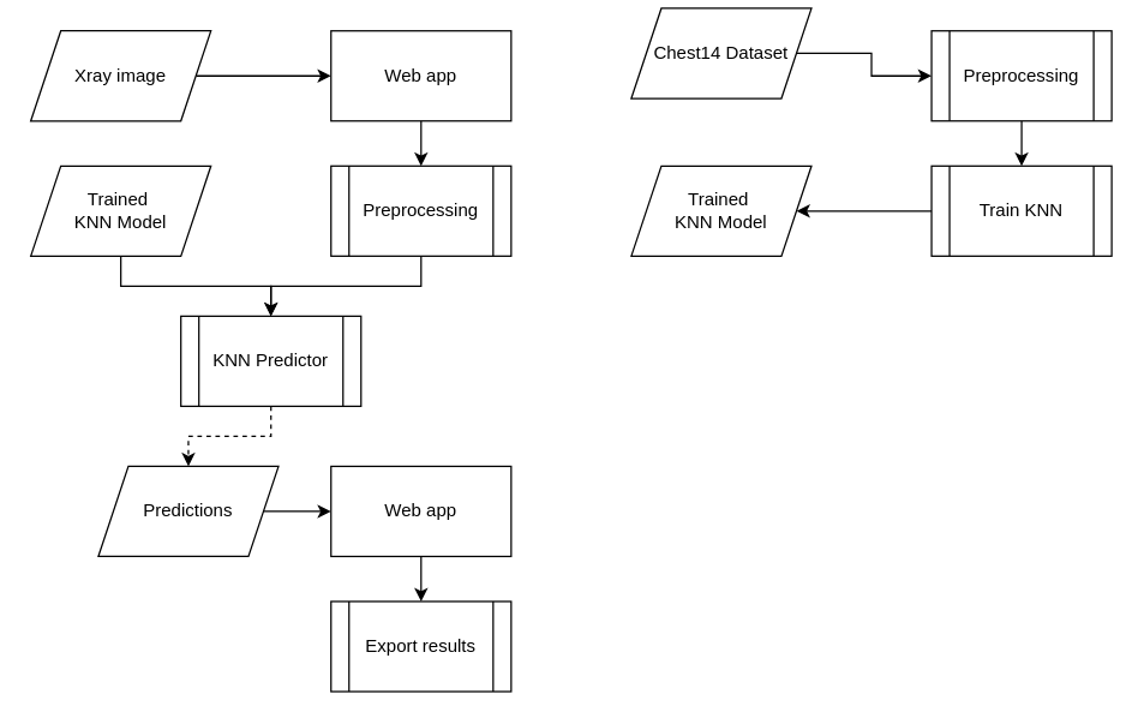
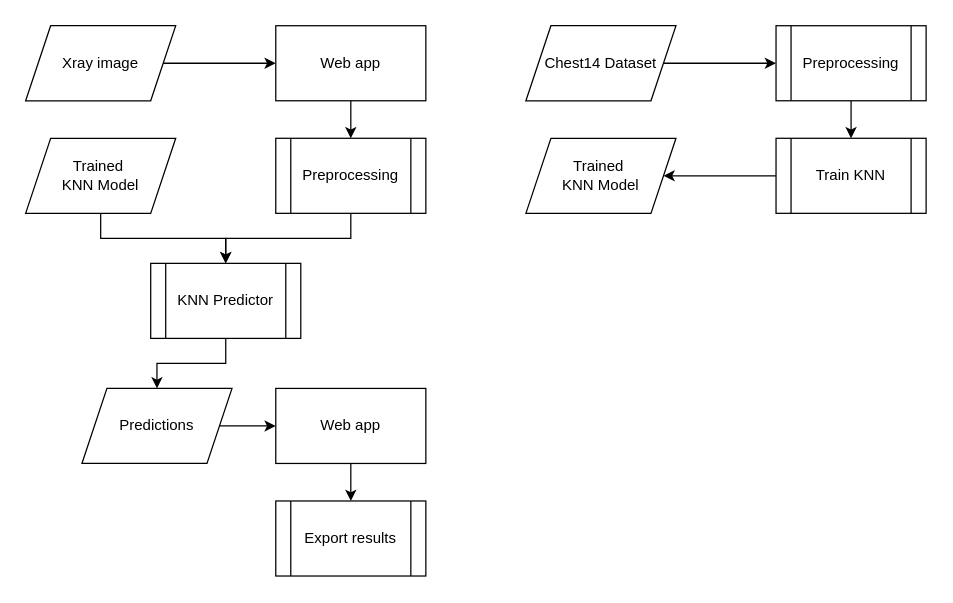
- <mxCell id="16" value="Chest14 Dataset" style="shape=parallelogram;perimeter=parallelogramPerimeter;whiteSpace=wrap;html=1;fixedSize=1;" vertex="1" parent="1"><mxGeometry x="420" y="5" width="120" height="60" as="geometry" /></mxCell>
+ <mxCell id="16" value="Chest14 Dataset" style="shape=parallelogram;perimeter=parallelogramPerimeter;whiteSpace=wrap;html=1;fixedSize=1;" vertex="1" parent="1"><mxGeometry x="420" y="20" width="120" height="60" as="geometry" /></mxCell>
- <mxCell id="8" style="edgeStyle=orthogonalEdgeStyle;rounded=0;orthogonalLoop=1;jettySize=auto;html=1;exitX=0.5;exitY=1;exitDx=0;exitDy=0;entryX=0.5;entryY=0;entryDx=0;entryDy=0;dashed=1;" edge="1" parent="1" source="9" target="11"><mxGeometry relative="1" as="geometry" /></mxCell>
+ <mxCell id="8" style="edgeStyle=orthogonalEdgeStyle;rounded=0;orthogonalLoop=1;jettySize=auto;html=1;exitX=0.5;exitY=1;exitDx=0;exitDy=0;entryX=0.5;entryY=0;entryDx=0;entryDy=0;" edge="1" parent="1" source="9" target="11"><mxGeometry relative="1" as="geometry" /></mxCell>
